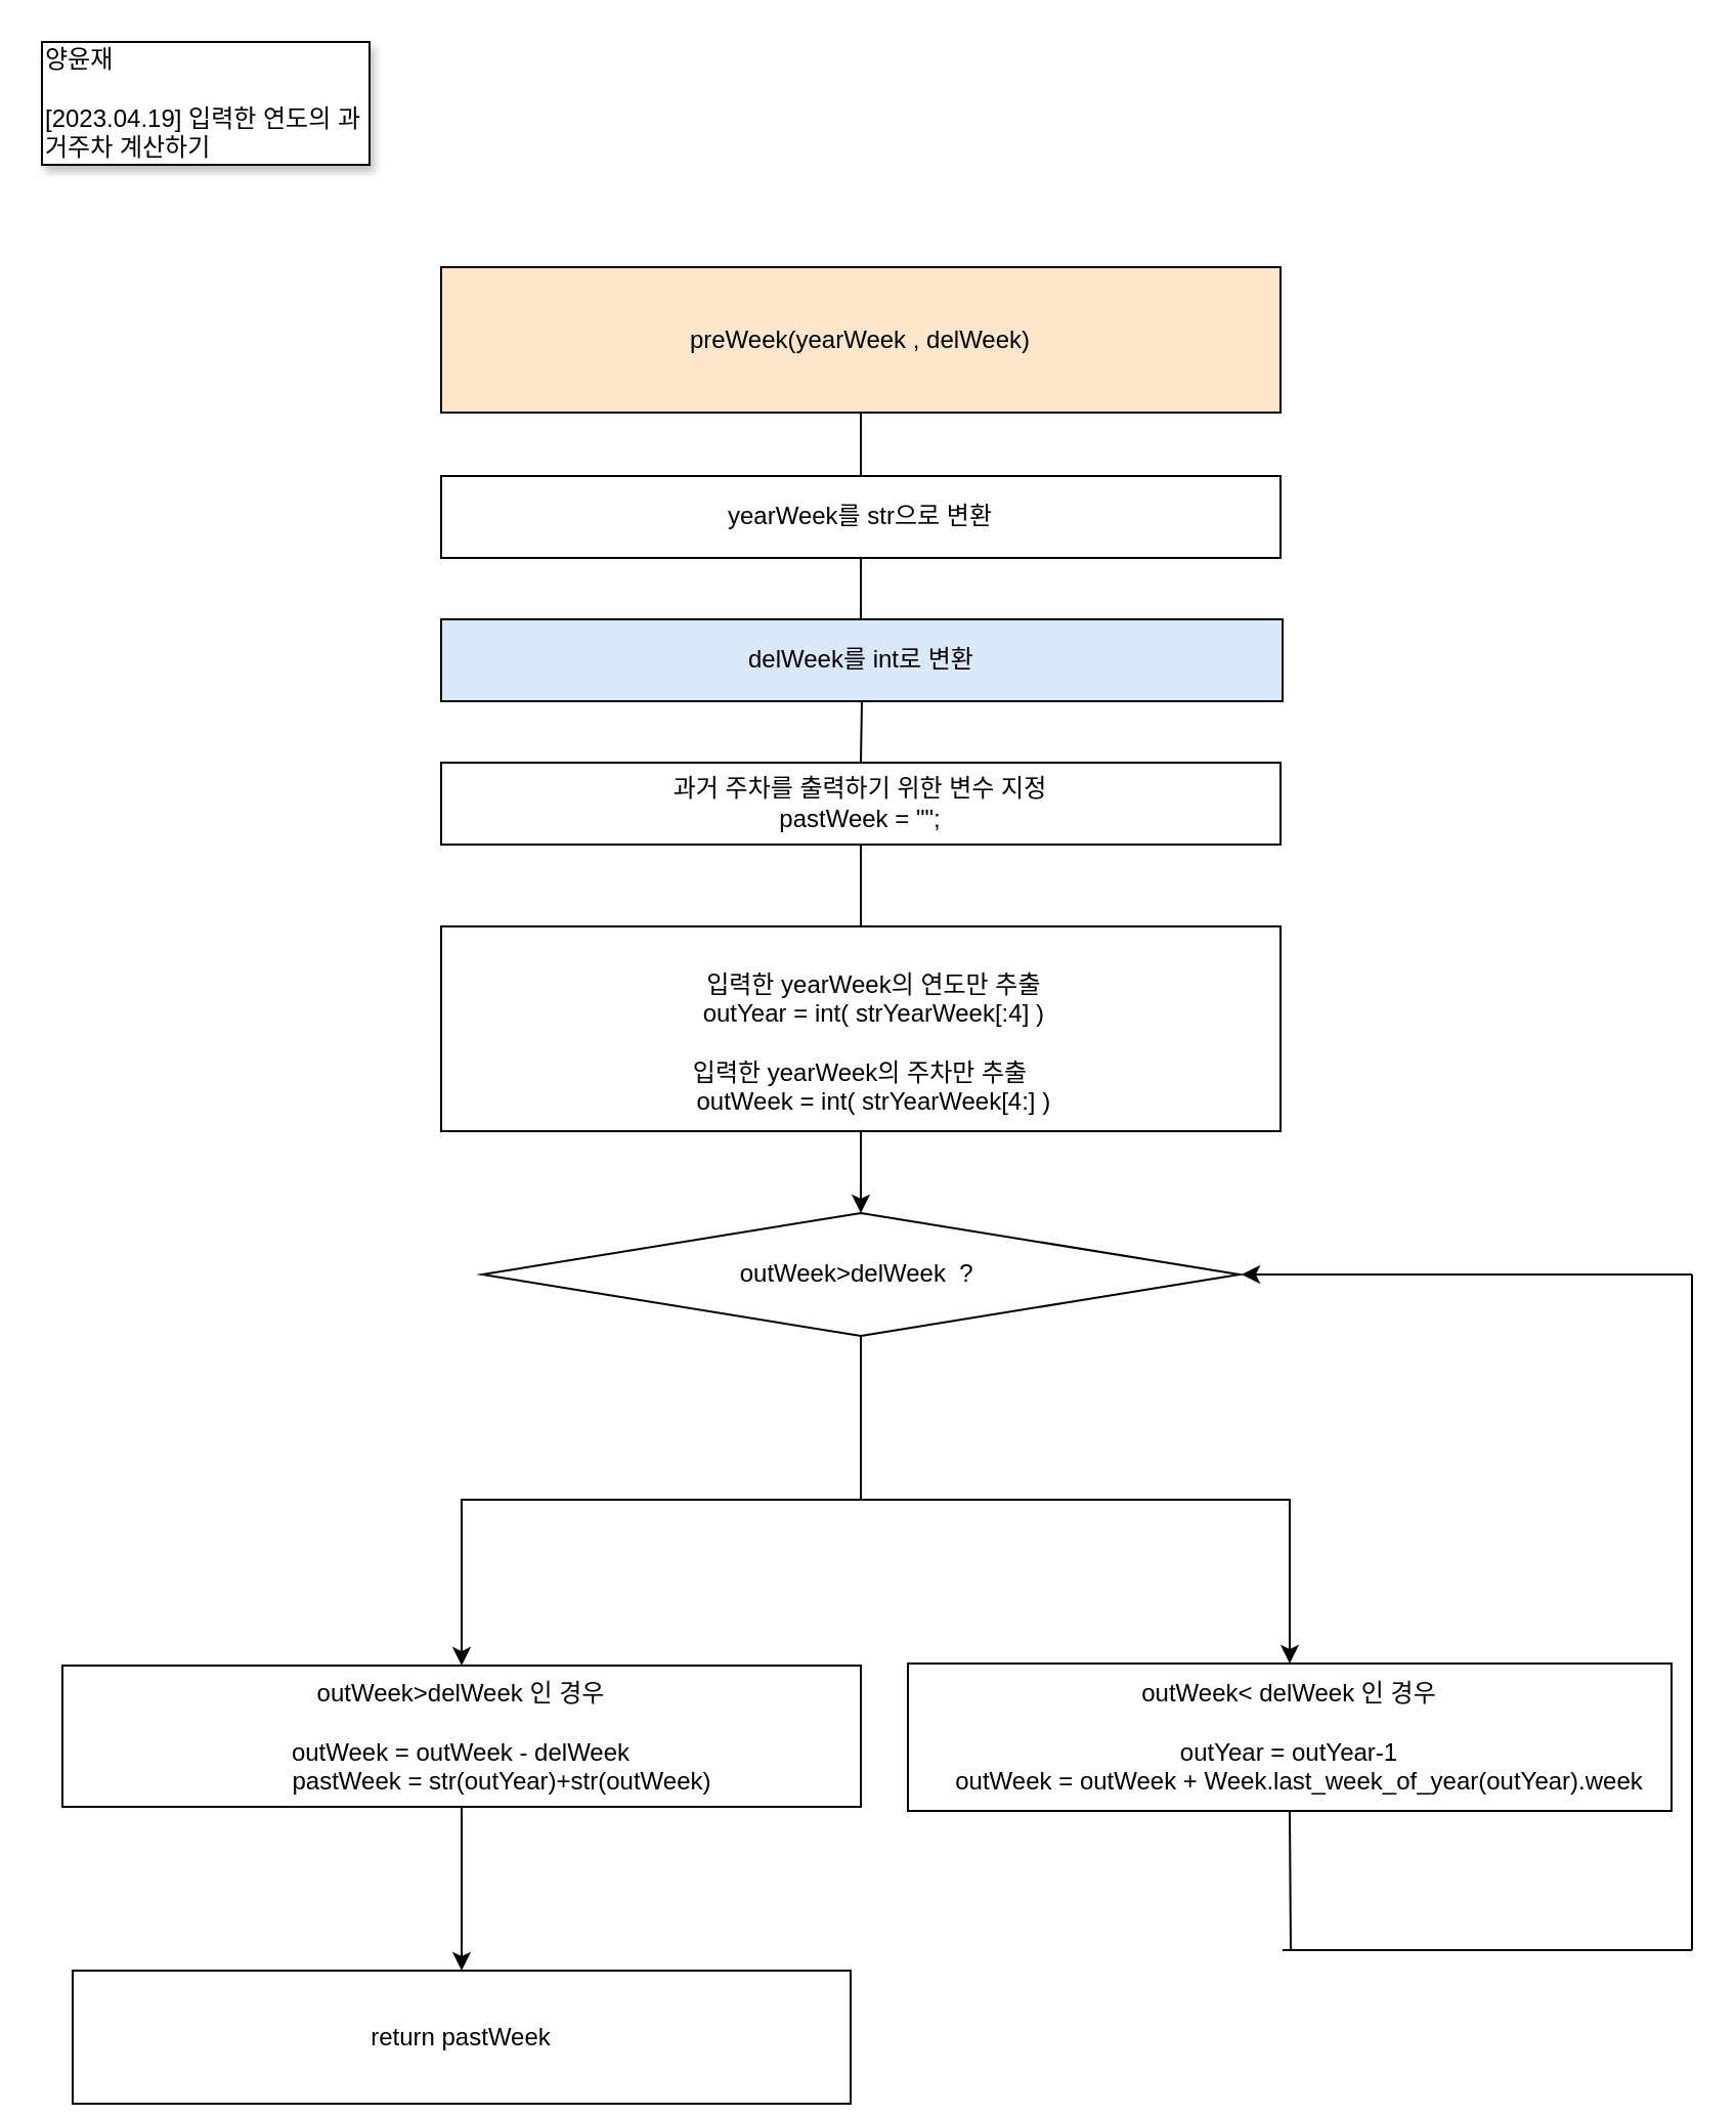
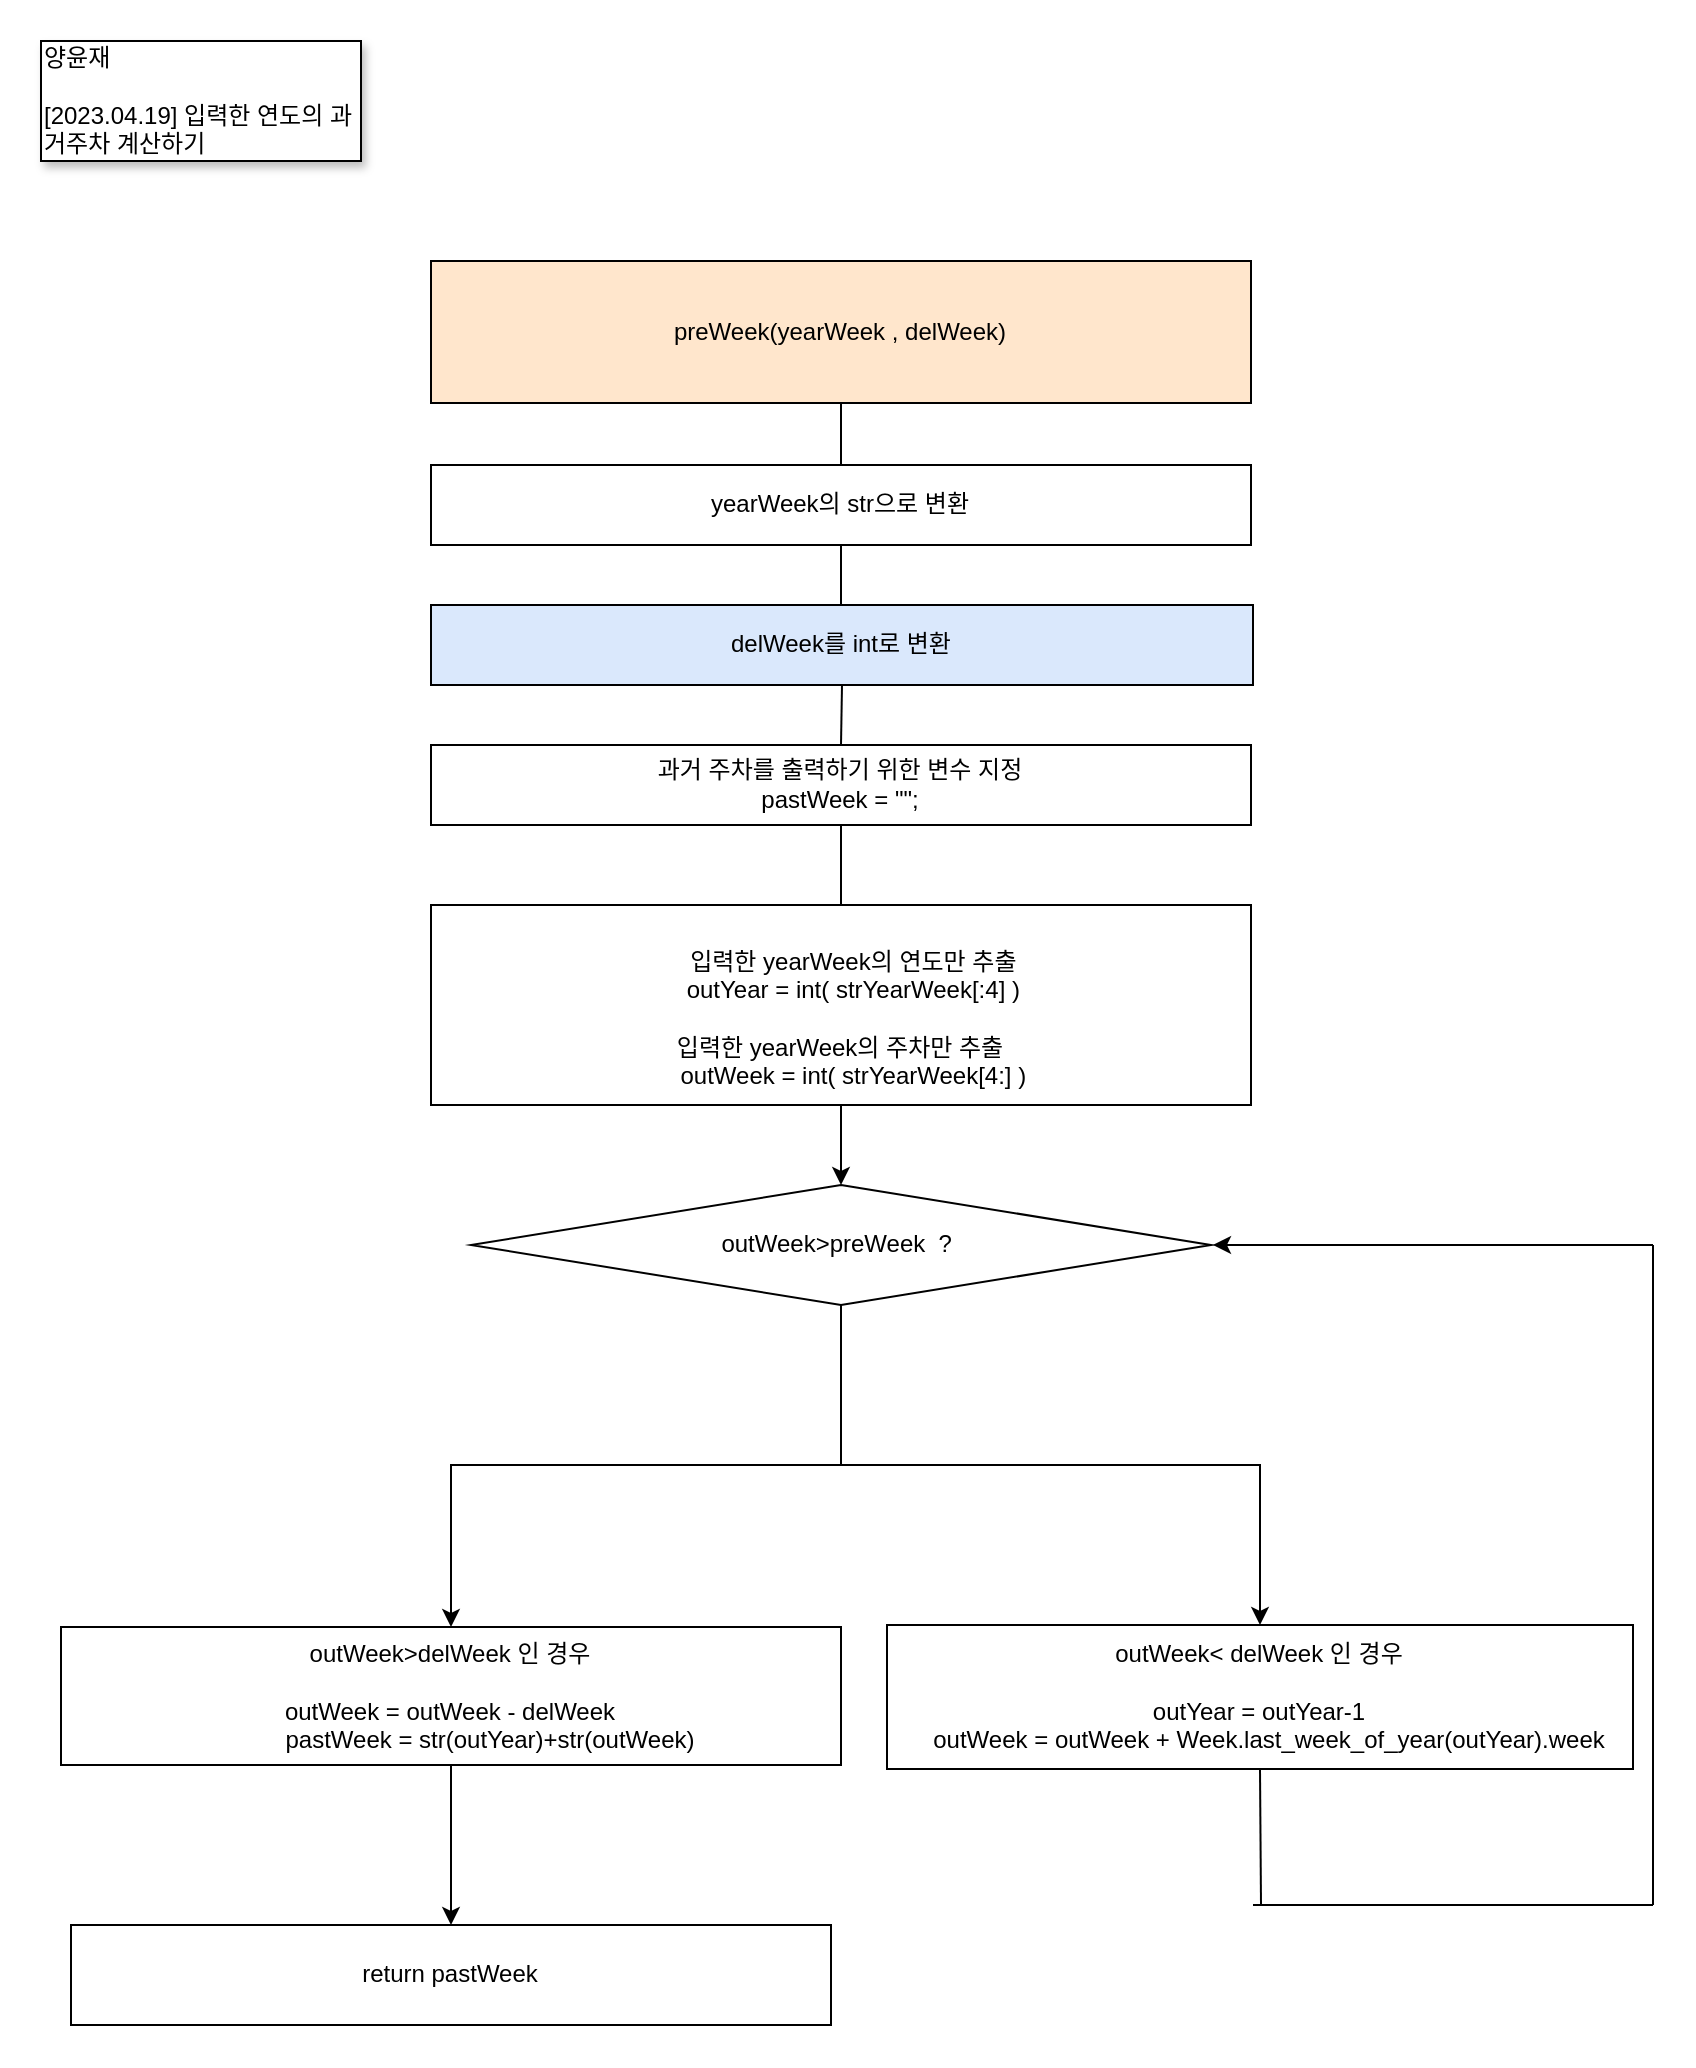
- <mxCell id="4" value="yearWeek를 str으로 변환" style="rounded=0;whiteSpace=wrap;html=1;" parent="1" vertex="1"><mxGeometry x="215" y="232" width="410" height="40" as="geometry" /></mxCell>
+ <mxCell id="4" value="yearWeek의 str으로 변환" style="rounded=0;whiteSpace=wrap;html=1;" parent="1" vertex="1"><mxGeometry x="215" y="232" width="410" height="40" as="geometry" /></mxCell>
- <mxCell id="11" value="outWeek&amp;gt;delWeek&amp;nbsp; ?&amp;nbsp;" style="rhombus;whiteSpace=wrap;html=1;rounded=0;" parent="1" vertex="1"><mxGeometry x="235" y="592" width="370" height="60" as="geometry" /></mxCell>
+ <mxCell id="11" value="outWeek&amp;gt;preWeek&amp;nbsp; ?&amp;nbsp;" style="rhombus;whiteSpace=wrap;html=1;rounded=0;" parent="1" vertex="1"><mxGeometry x="235" y="592" width="370" height="60" as="geometry" /></mxCell>
- <mxCell id="15" value="return pastWeek" style="whiteSpace=wrap;html=1;rounded=0;" parent="1" vertex="1"><mxGeometry x="35" y="962" width="380" height="65" as="geometry" /></mxCell>
+ <mxCell id="15" value="return pastWeek" style="whiteSpace=wrap;html=1;rounded=0;" parent="1" vertex="1"><mxGeometry x="35" y="962" width="380" height="50" as="geometry" /></mxCell>
